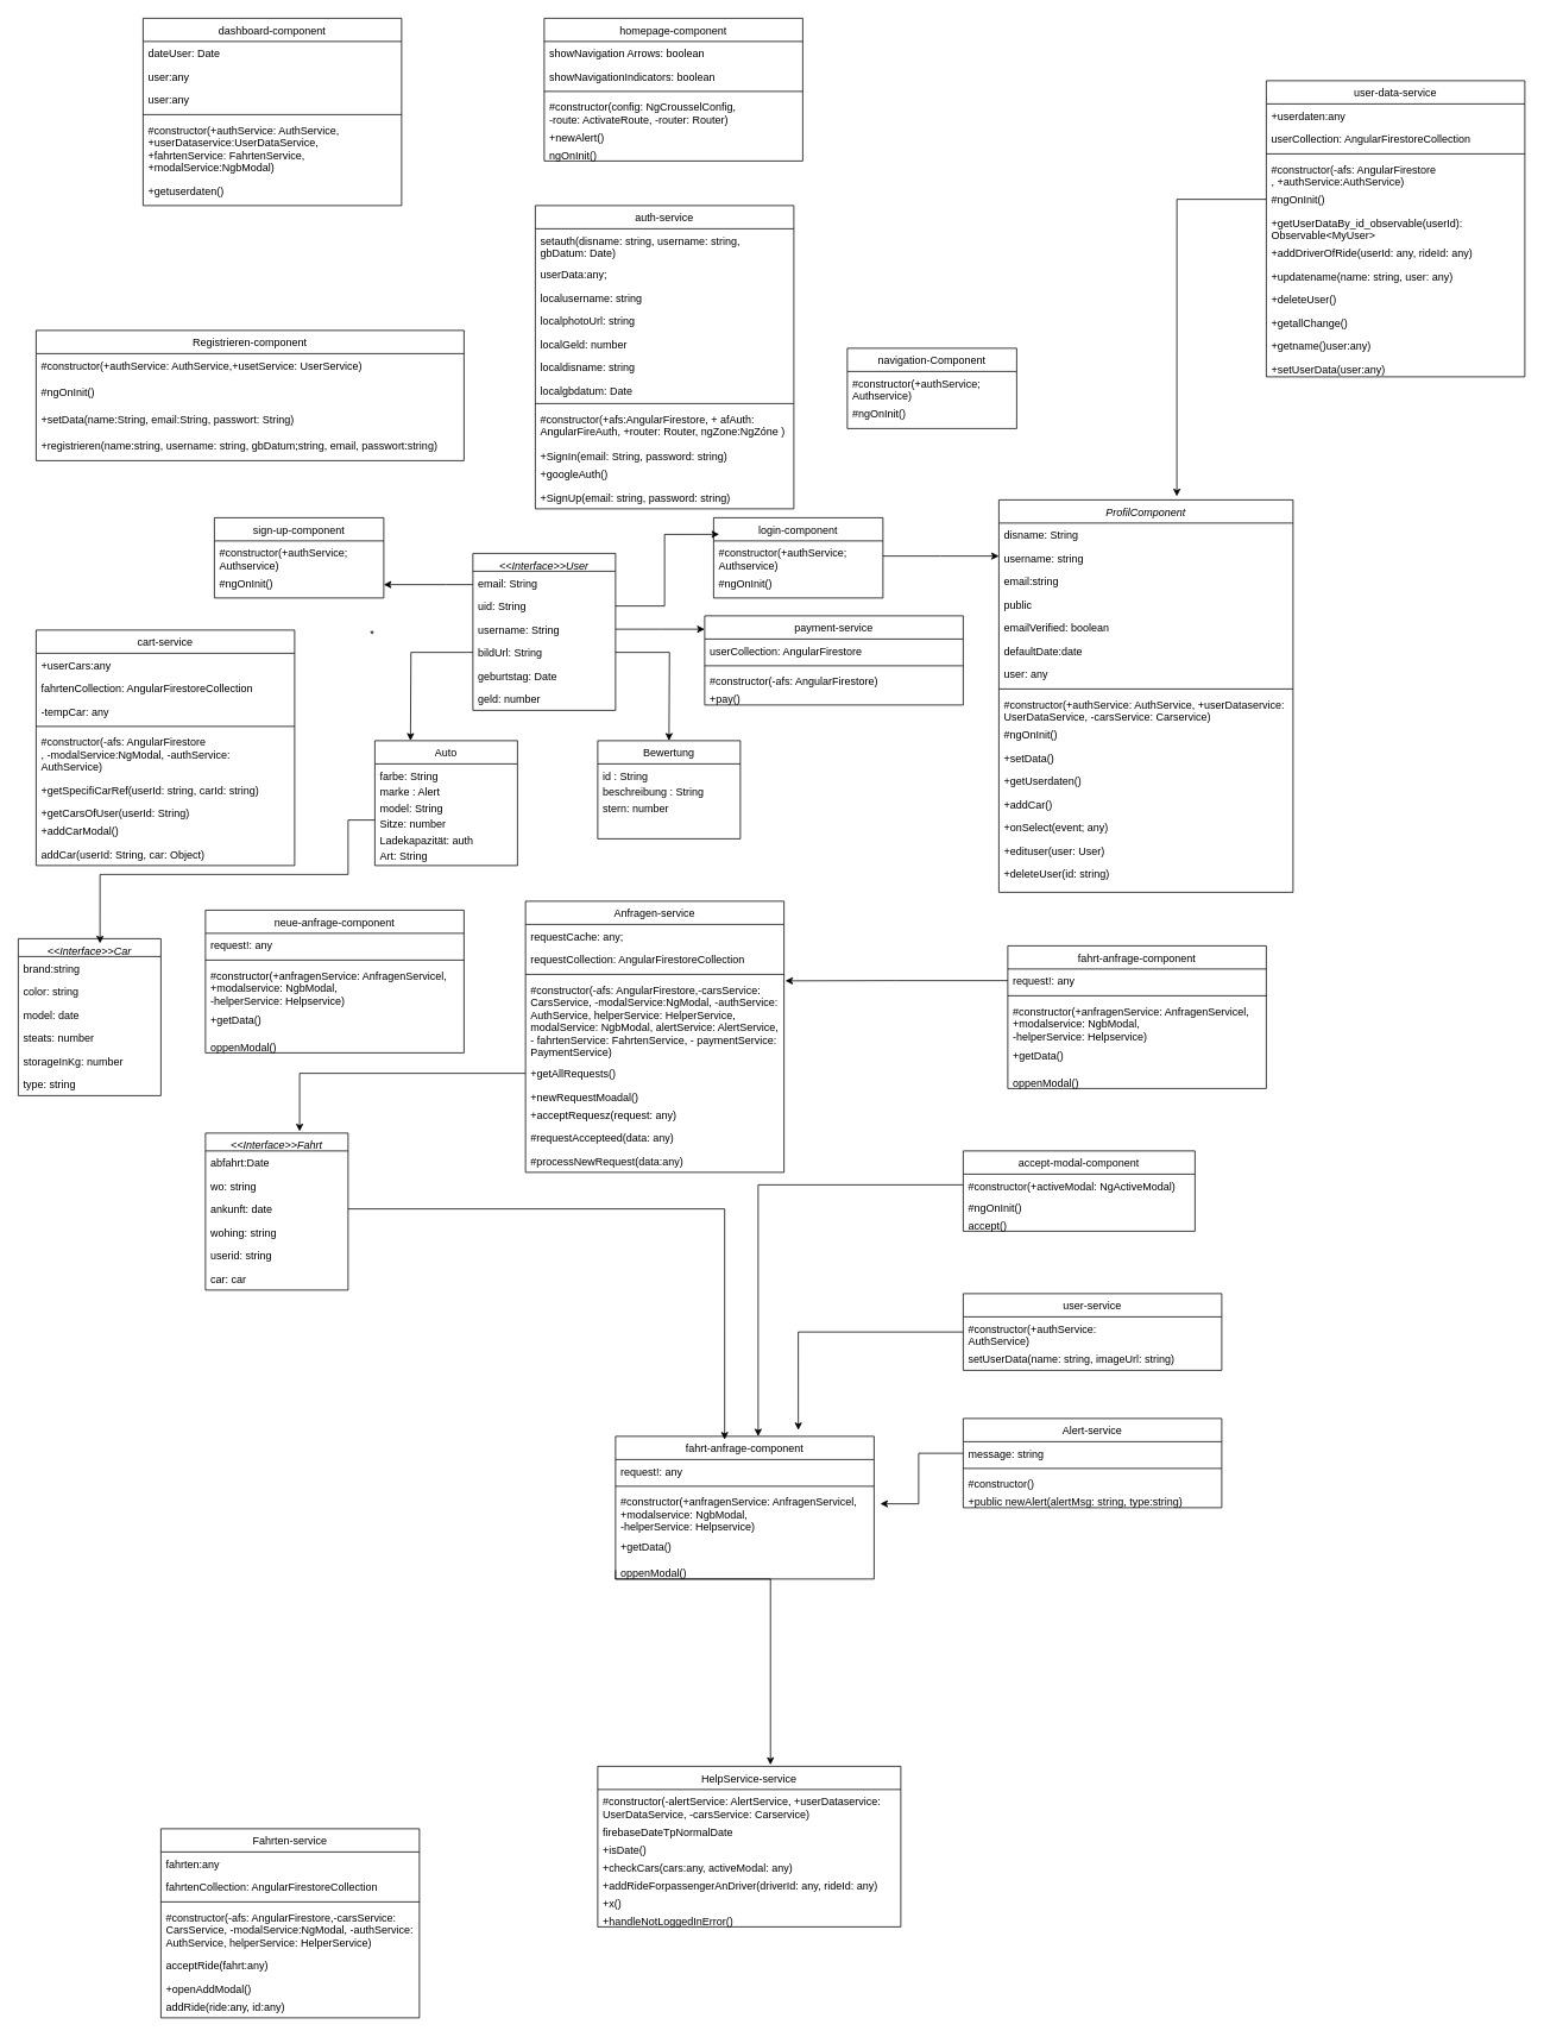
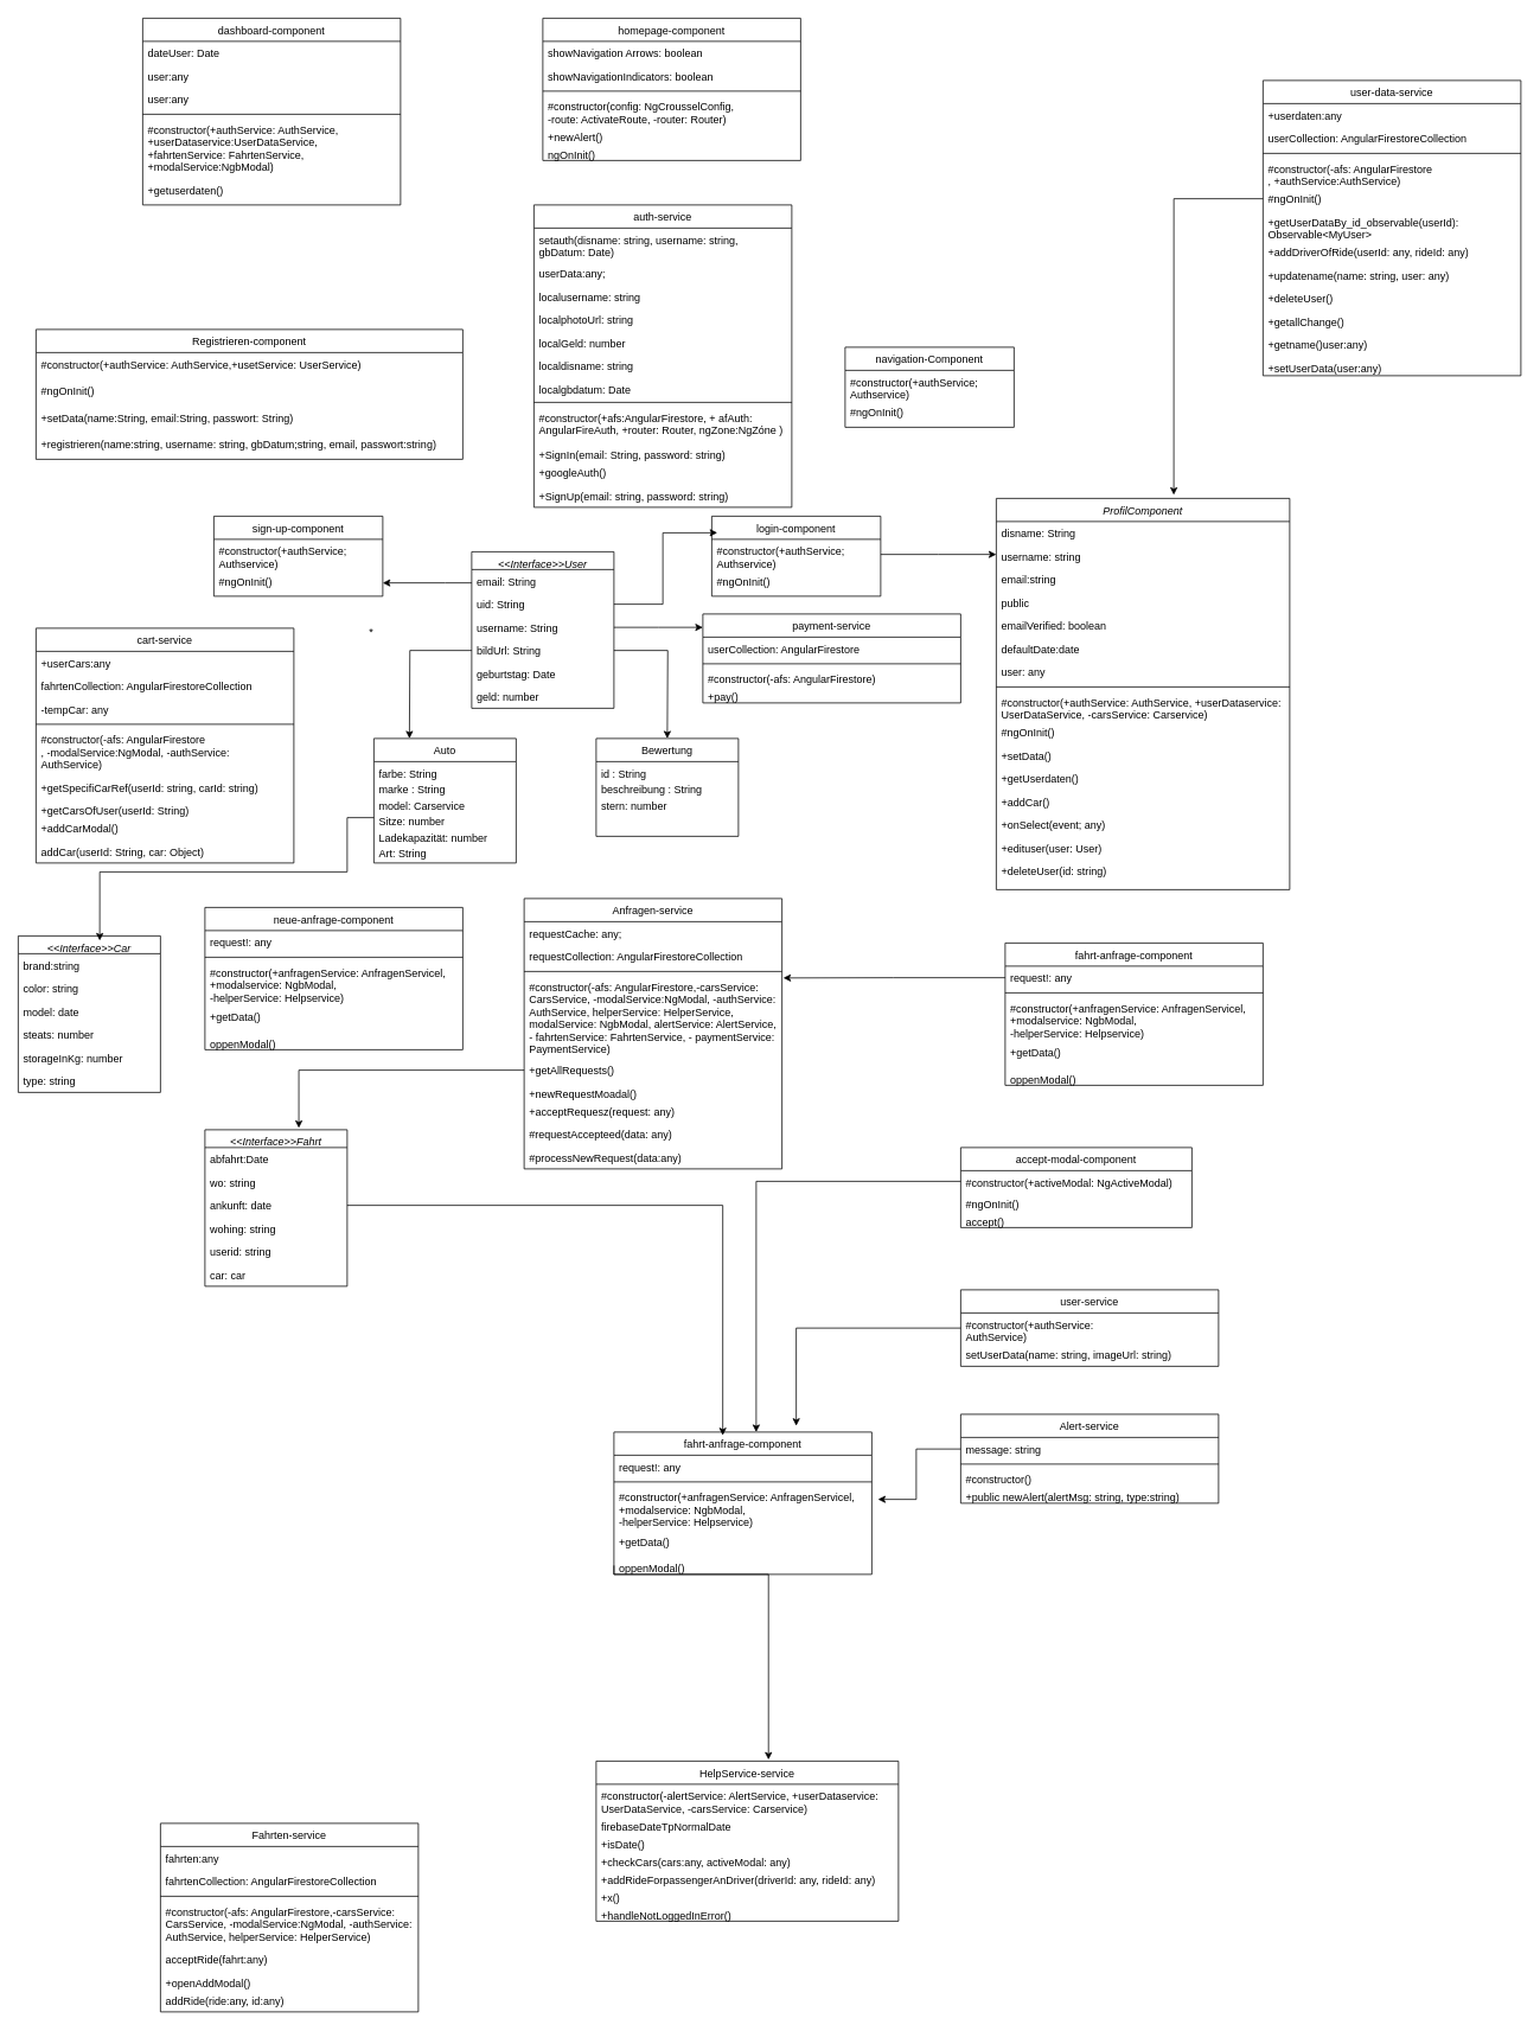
- <mxCell id="11" value="marke : Alert" style="text;align=left;verticalAlign=top;spacingLeft=4;spacingRight=4;overflow=hidden;rotatable=0;points=[[0,0.5],[1,0.5]];portConstraint=eastwest;" parent="9" vertex="1"><mxGeometry y="44" width="160" height="18" as="geometry" /></mxCell>
+ <mxCell id="11" value="marke : String" style="text;align=left;verticalAlign=top;spacingLeft=4;spacingRight=4;overflow=hidden;rotatable=0;points=[[0,0.5],[1,0.5]];portConstraint=eastwest;" parent="9" vertex="1"><mxGeometry y="44" width="160" height="18" as="geometry" /></mxCell>
- <mxCell id="12" value="model: String" style="text;align=left;verticalAlign=top;spacingLeft=4;spacingRight=4;overflow=hidden;rotatable=0;points=[[0,0.5],[1,0.5]];portConstraint=eastwest;" parent="9" vertex="1"><mxGeometry y="62" width="160" height="18" as="geometry" /></mxCell>
+ <mxCell id="12" value="model: Carservice" style="text;align=left;verticalAlign=top;spacingLeft=4;spacingRight=4;overflow=hidden;rotatable=0;points=[[0,0.5],[1,0.5]];portConstraint=eastwest;" parent="9" vertex="1"><mxGeometry y="62" width="160" height="18" as="geometry" /></mxCell>
- <mxCell id="14" value="Ladekapazität: auth" style="text;align=left;verticalAlign=top;spacingLeft=4;spacingRight=4;overflow=hidden;rotatable=0;points=[[0,0.5],[1,0.5]];portConstraint=eastwest;" parent="9" vertex="1"><mxGeometry y="98" width="160" height="18" as="geometry" /></mxCell>
+ <mxCell id="14" value="Ladekapazität: number" style="text;align=left;verticalAlign=top;spacingLeft=4;spacingRight=4;overflow=hidden;rotatable=0;points=[[0,0.5],[1,0.5]];portConstraint=eastwest;" parent="9" vertex="1"><mxGeometry y="98" width="160" height="18" as="geometry" /></mxCell>
